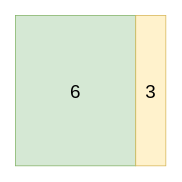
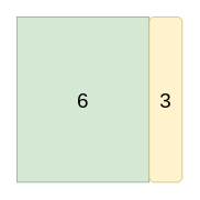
- <mxCell id="3" value="3" style="rounded=0;whiteSpace=wrap;html=1;fillColor=#fff2cc;strokeColor=#d6b656;fontSize=25;" vertex="1" parent="1"><mxGeometry x="180" y="20" width="40" height="200" as="geometry" /></mxCell>
+ <mxCell id="3" value="3" style="whiteSpace=wrap;html=1;fillColor=#fff2cc;strokeColor=#d6b656;fontSize=25;rounded=1;" vertex="1" parent="1"><mxGeometry x="180" y="20" width="40" height="200" as="geometry" /></mxCell>
